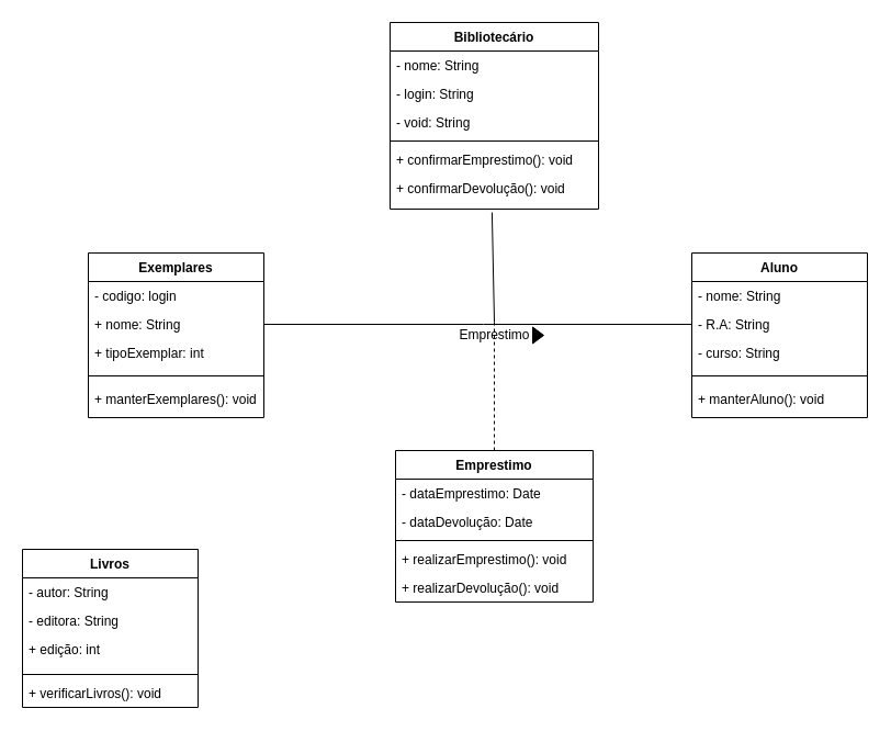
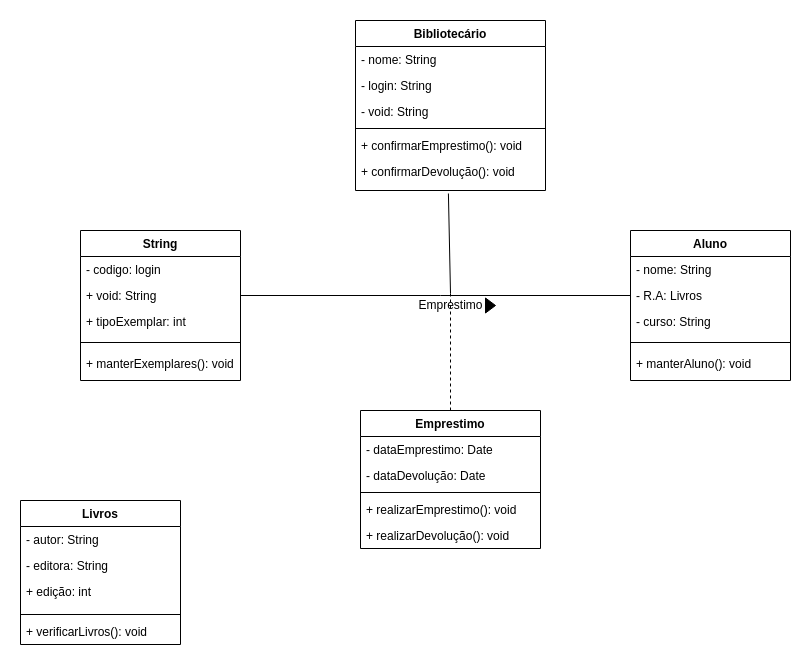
- <mxCell id="8" value="Exemplares" style="swimlane;fontStyle=1;align=center;verticalAlign=top;childLayout=stackLayout;horizontal=1;startSize=26;horizontalStack=0;resizeParent=1;resizeParentMax=0;resizeLast=0;collapsible=1;marginBottom=0;whiteSpace=wrap;html=1;" vertex="1" parent="1"><mxGeometry x="80" y="230" width="160" height="150" as="geometry" /></mxCell>
+ <mxCell id="8" value="String" style="swimlane;fontStyle=1;align=center;verticalAlign=top;childLayout=stackLayout;horizontal=1;startSize=26;horizontalStack=0;resizeParent=1;resizeParentMax=0;resizeLast=0;collapsible=1;marginBottom=0;whiteSpace=wrap;html=1;" vertex="1" parent="1"><mxGeometry x="80" y="230" width="160" height="150" as="geometry" /></mxCell>
- <mxCell id="10" value="+ nome: String" style="text;strokeColor=none;fillColor=none;align=left;verticalAlign=top;spacingLeft=4;spacingRight=4;overflow=hidden;rotatable=0;points=[[0,0.5],[1,0.5]];portConstraint=eastwest;whiteSpace=wrap;html=1;" vertex="1" parent="8"><mxGeometry y="52" width="160" height="26" as="geometry" /></mxCell>
+ <mxCell id="10" value="+ void: String" style="text;strokeColor=none;fillColor=none;align=left;verticalAlign=top;spacingLeft=4;spacingRight=4;overflow=hidden;rotatable=0;points=[[0,0.5],[1,0.5]];portConstraint=eastwest;whiteSpace=wrap;html=1;" vertex="1" parent="8"><mxGeometry y="52" width="160" height="26" as="geometry" /></mxCell>
- <mxCell id="16" value="- R.A: String" style="text;strokeColor=none;fillColor=none;align=left;verticalAlign=top;spacingLeft=4;spacingRight=4;overflow=hidden;rotatable=0;points=[[0,0.5],[1,0.5]];portConstraint=eastwest;whiteSpace=wrap;html=1;" vertex="1" parent="14"><mxGeometry y="52" width="160" height="26" as="geometry" /></mxCell>
+ <mxCell id="16" value="- R.A: Livros" style="text;strokeColor=none;fillColor=none;align=left;verticalAlign=top;spacingLeft=4;spacingRight=4;overflow=hidden;rotatable=0;points=[[0,0.5],[1,0.5]];portConstraint=eastwest;whiteSpace=wrap;html=1;" vertex="1" parent="14"><mxGeometry y="52" width="160" height="26" as="geometry" /></mxCell>
